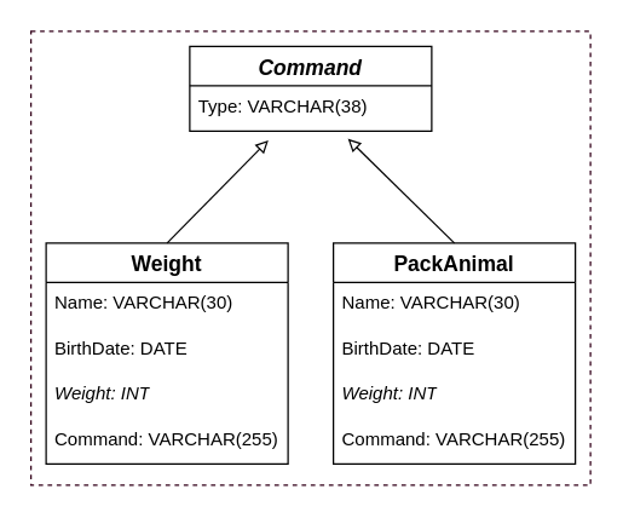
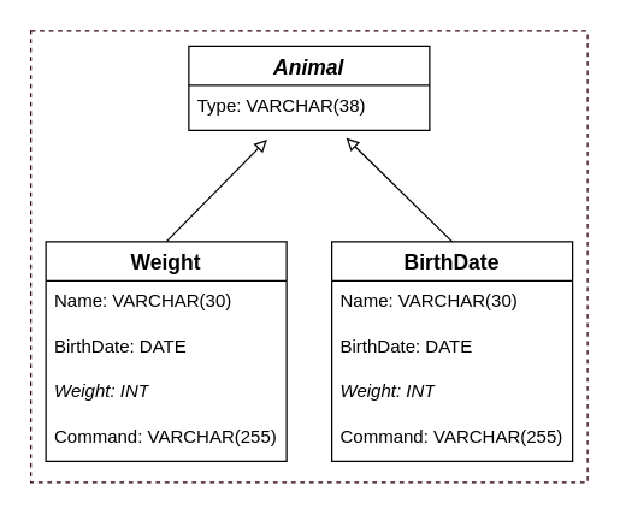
- <mxCell id="3" value="Command" style="swimlane;fontStyle=3;childLayout=stackLayout;horizontal=1;startSize=26;horizontalStack=0;resizeParent=1;resizeParentMax=0;resizeLast=0;collapsible=1;marginBottom=0;align=center;fontSize=14;" parent="1" vertex="1"><mxGeometry x="125" y="30" width="160" height="56" as="geometry" /></mxCell>
+ <mxCell id="3" value="Animal" style="swimlane;fontStyle=3;childLayout=stackLayout;horizontal=1;startSize=26;horizontalStack=0;resizeParent=1;resizeParentMax=0;resizeLast=0;collapsible=1;marginBottom=0;align=center;fontSize=14;" parent="1" vertex="1"><mxGeometry x="125" y="30" width="160" height="56" as="geometry" /></mxCell>
- <mxCell id="10" value="PackAnimal" style="swimlane;fontStyle=1;childLayout=stackLayout;horizontal=1;startSize=26;horizontalStack=0;resizeParent=1;resizeParentMax=0;resizeLast=0;collapsible=1;marginBottom=0;align=center;fontSize=14;" parent="1" vertex="1"><mxGeometry x="220" y="160" width="160" height="146" as="geometry" /></mxCell>
+ <mxCell id="10" value="BirthDate" style="swimlane;fontStyle=1;childLayout=stackLayout;horizontal=1;startSize=26;horizontalStack=0;resizeParent=1;resizeParentMax=0;resizeLast=0;collapsible=1;marginBottom=0;align=center;fontSize=14;" parent="1" vertex="1"><mxGeometry x="220" y="160" width="160" height="146" as="geometry" /></mxCell>
